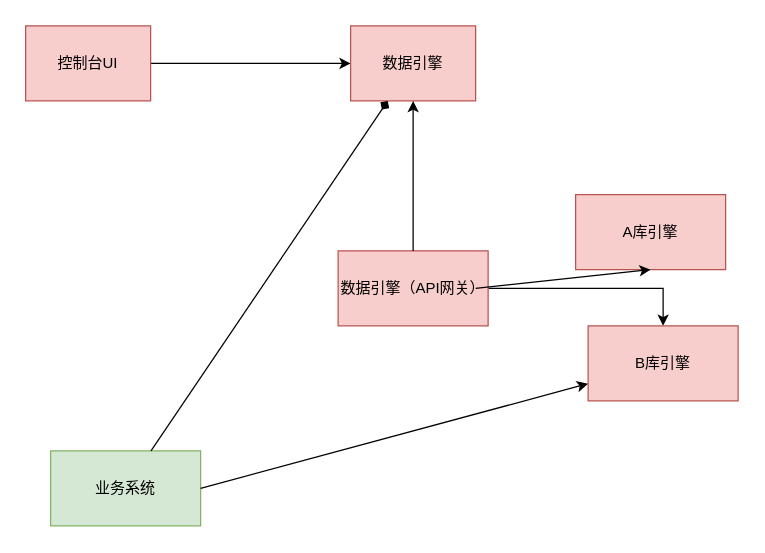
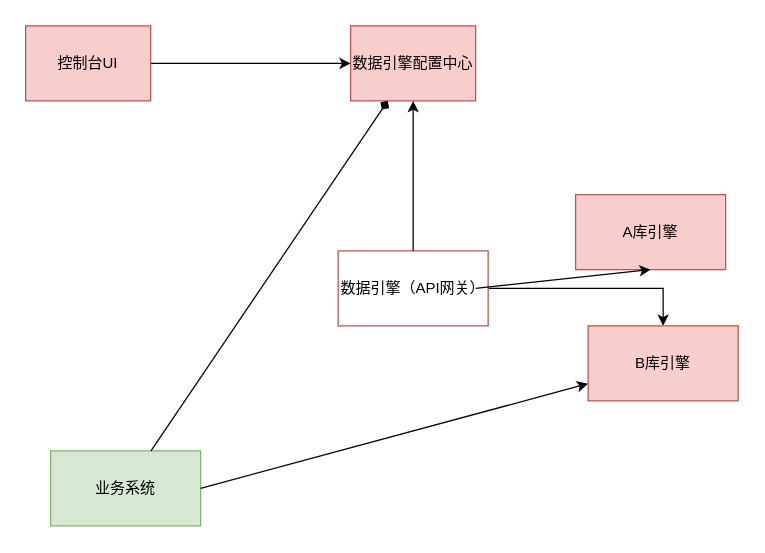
- <mxCell id="4" value="数据引擎" style="rounded=0;whiteSpace=wrap;html=1;fillColor=#f8cecc;strokeColor=#b85450;" parent="1" vertex="1"><mxGeometry x="280" y="20" width="100" height="60" as="geometry" /></mxCell>
+ <mxCell id="4" value="数据引擎配置中心" style="rounded=0;whiteSpace=wrap;html=1;fillColor=#f8cecc;strokeColor=#b85450;" parent="1" vertex="1"><mxGeometry x="280" y="20" width="100" height="60" as="geometry" /></mxCell>
- <mxCell id="6" value="数据引擎（API网关）" style="rounded=0;whiteSpace=wrap;html=1;fillColor=#f8cecc;strokeColor=#b85450;" parent="1" vertex="1"><mxGeometry x="270" y="200" width="120" height="60" as="geometry" /></mxCell>
+ <mxCell id="6" value="数据引擎（API网关）" style="rounded=0;whiteSpace=wrap;html=1;fillColor=#ffffff;strokeColor=#b85450;" parent="1" vertex="1"><mxGeometry x="270" y="200" width="120" height="60" as="geometry" /></mxCell>
